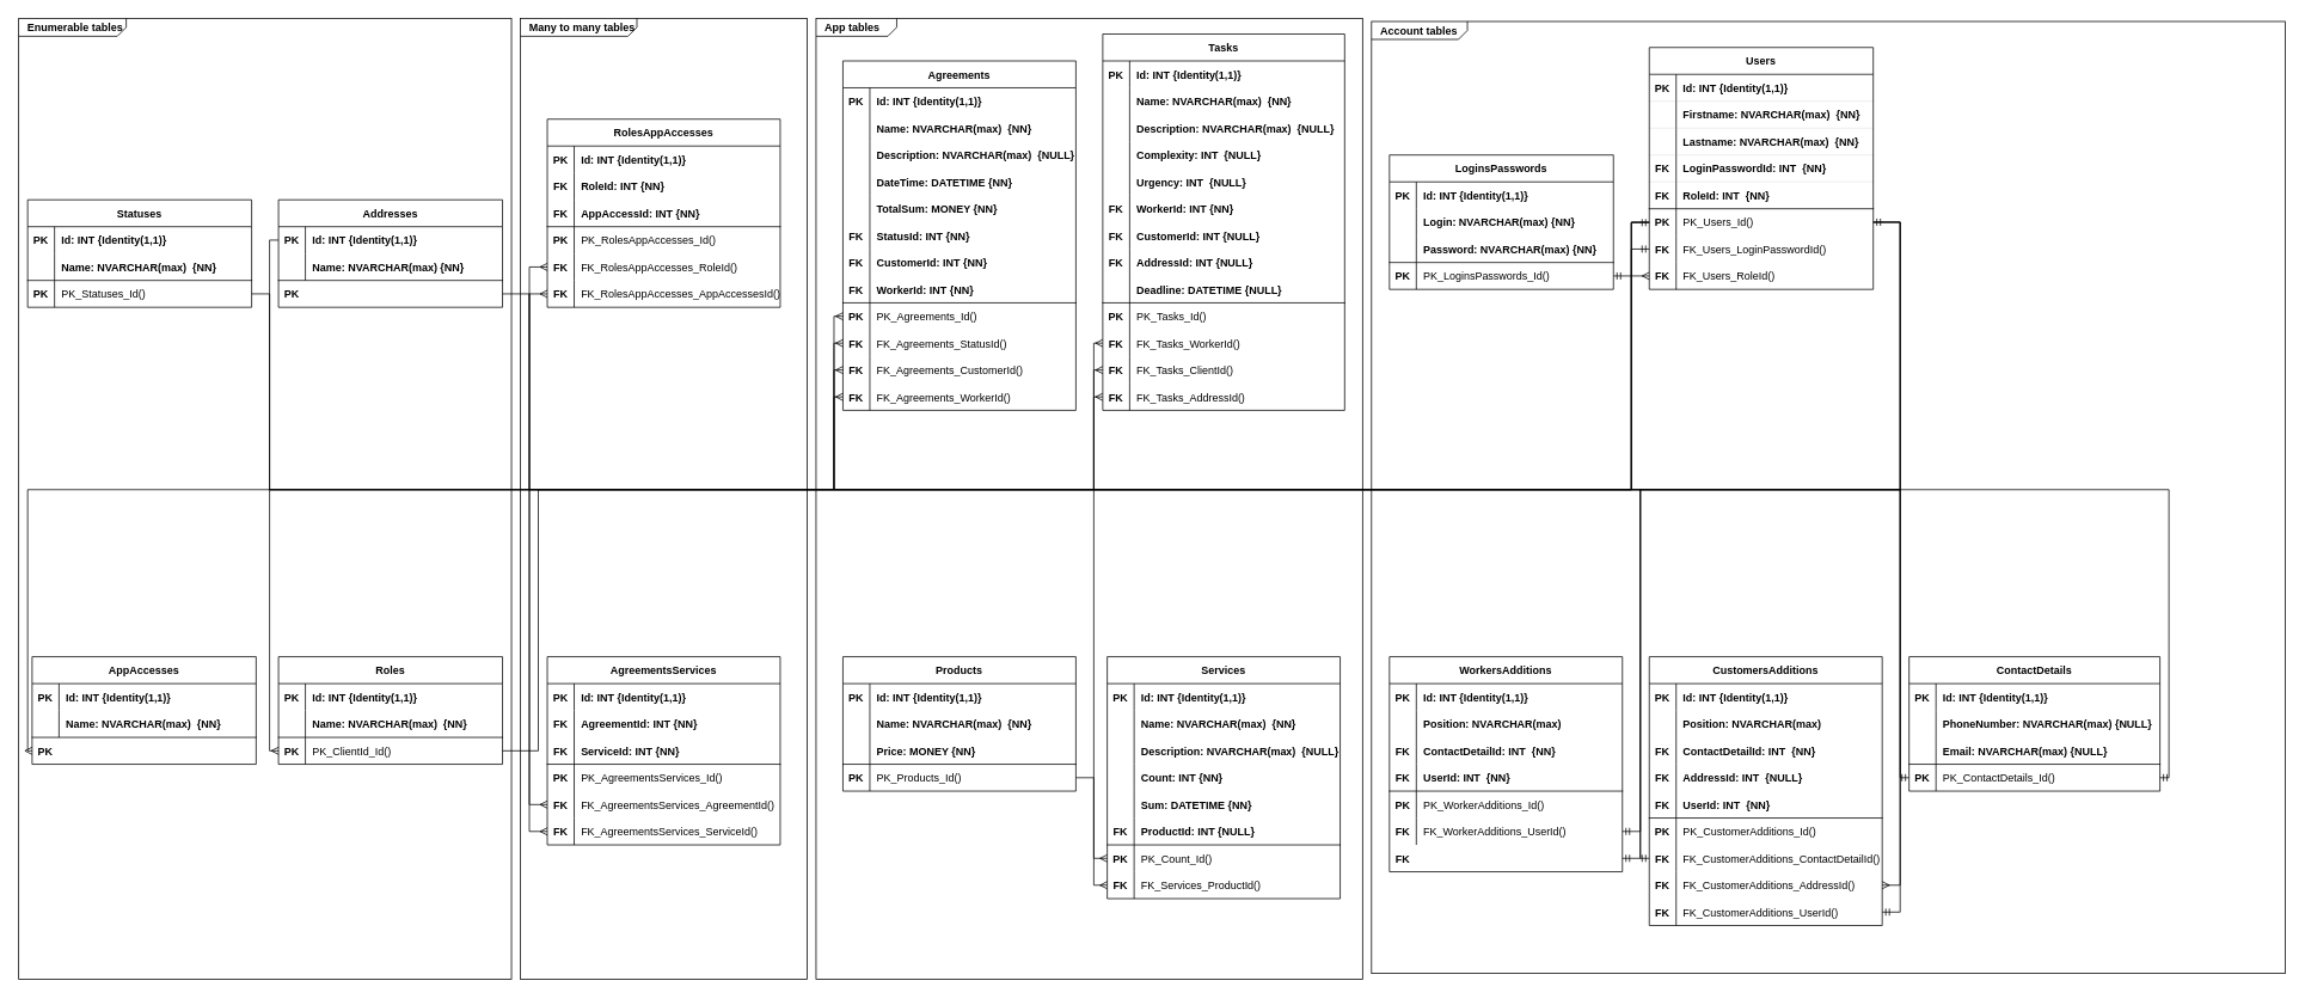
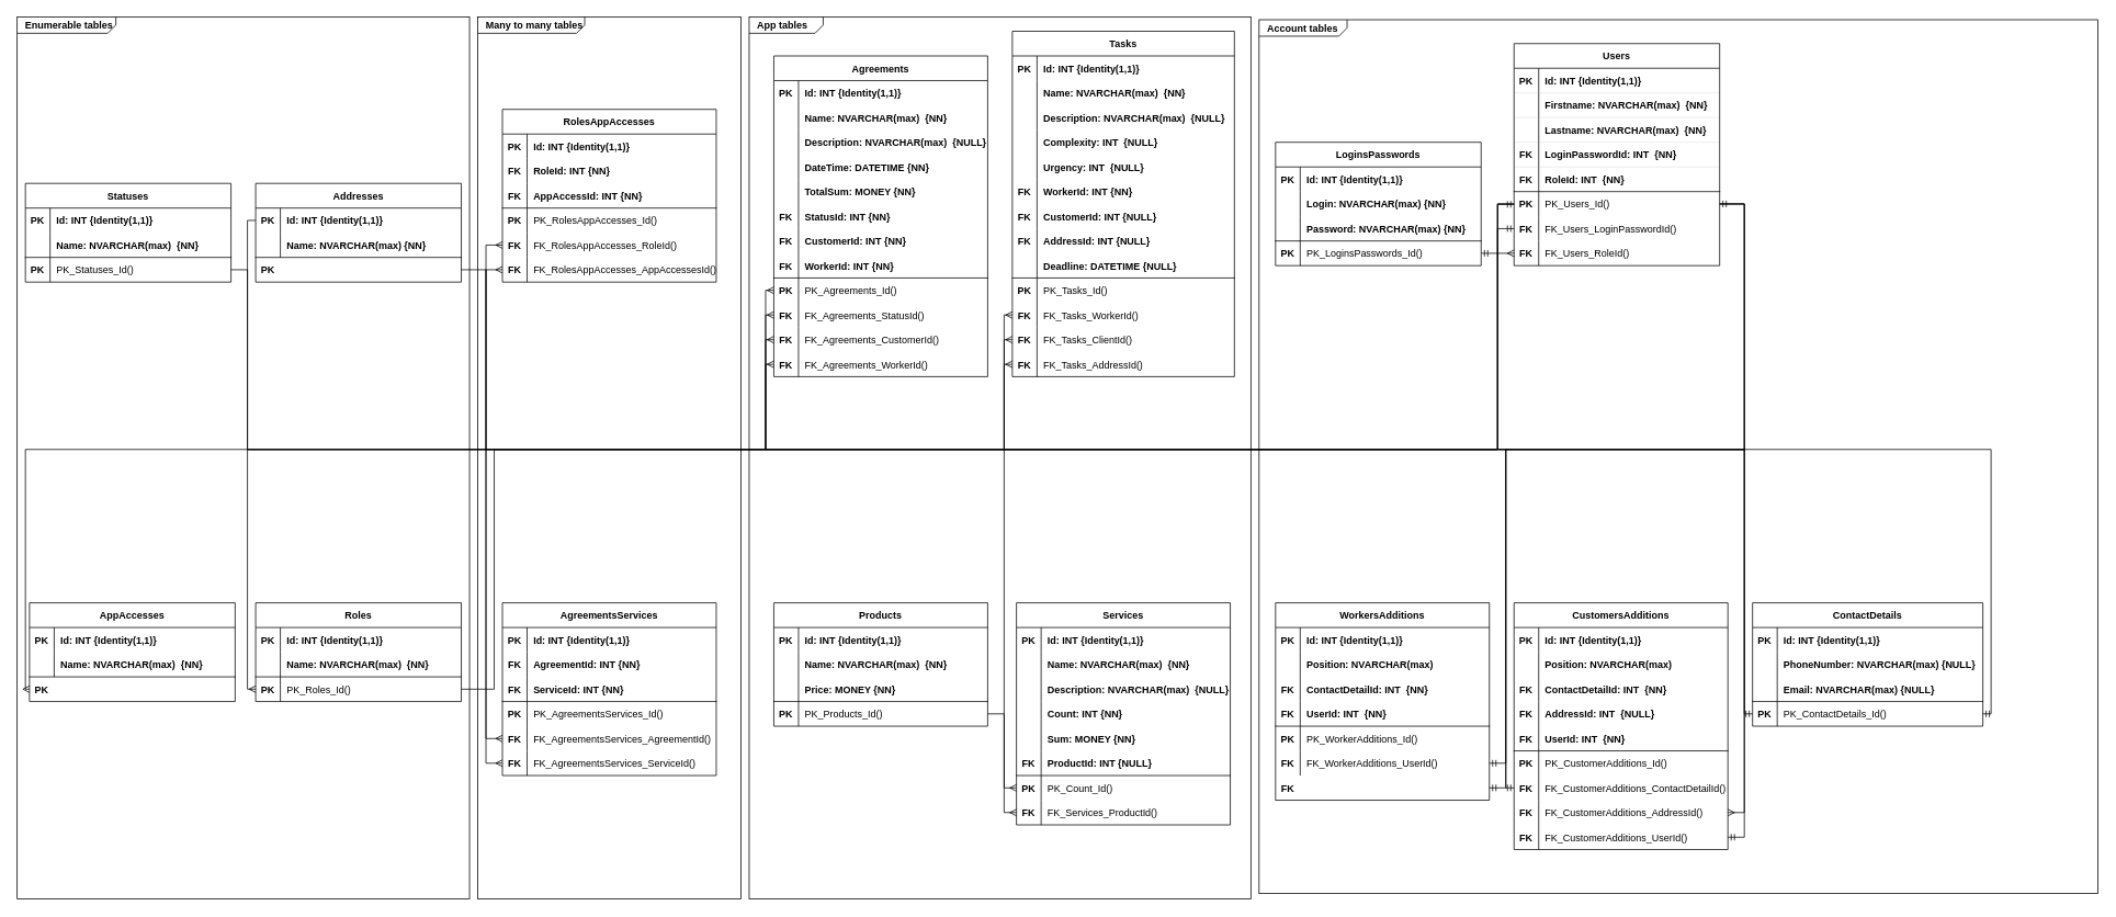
- <mxCell id="40" value="PK_ClientId_Id()" style="shape=partialRectangle;overflow=hidden;connectable=0;fillColor=none;top=0;left=0;bottom=0;right=0;align=left;spacingLeft=6;" parent="38" vertex="1"><mxGeometry x="30" width="220" height="30" as="geometry"><mxRectangle width="220" height="30" as="alternateBounds" /></mxGeometry></mxCell>
+ <mxCell id="40" value="PK_Roles_Id()" style="shape=partialRectangle;overflow=hidden;connectable=0;fillColor=none;top=0;left=0;bottom=0;right=0;align=left;spacingLeft=6;" parent="38" vertex="1"><mxGeometry x="30" width="220" height="30" as="geometry"><mxRectangle width="220" height="30" as="alternateBounds" /></mxGeometry></mxCell>
- <mxCell id="255" value="Sum: DATETIME {NN}" style="shape=partialRectangle;overflow=hidden;connectable=0;fillColor=none;top=0;left=0;bottom=0;right=0;align=left;spacingLeft=6;fontStyle=1;" vertex="1" parent="253"><mxGeometry x="30" width="230" height="30" as="geometry"><mxRectangle width="230" height="30" as="alternateBounds" /></mxGeometry></mxCell>
+ <mxCell id="255" value="Sum: MONEY {NN}" style="shape=partialRectangle;overflow=hidden;connectable=0;fillColor=none;top=0;left=0;bottom=0;right=0;align=left;spacingLeft=6;fontStyle=1;" vertex="1" parent="253"><mxGeometry x="30" width="230" height="30" as="geometry"><mxRectangle width="230" height="30" as="alternateBounds" /></mxGeometry></mxCell>
